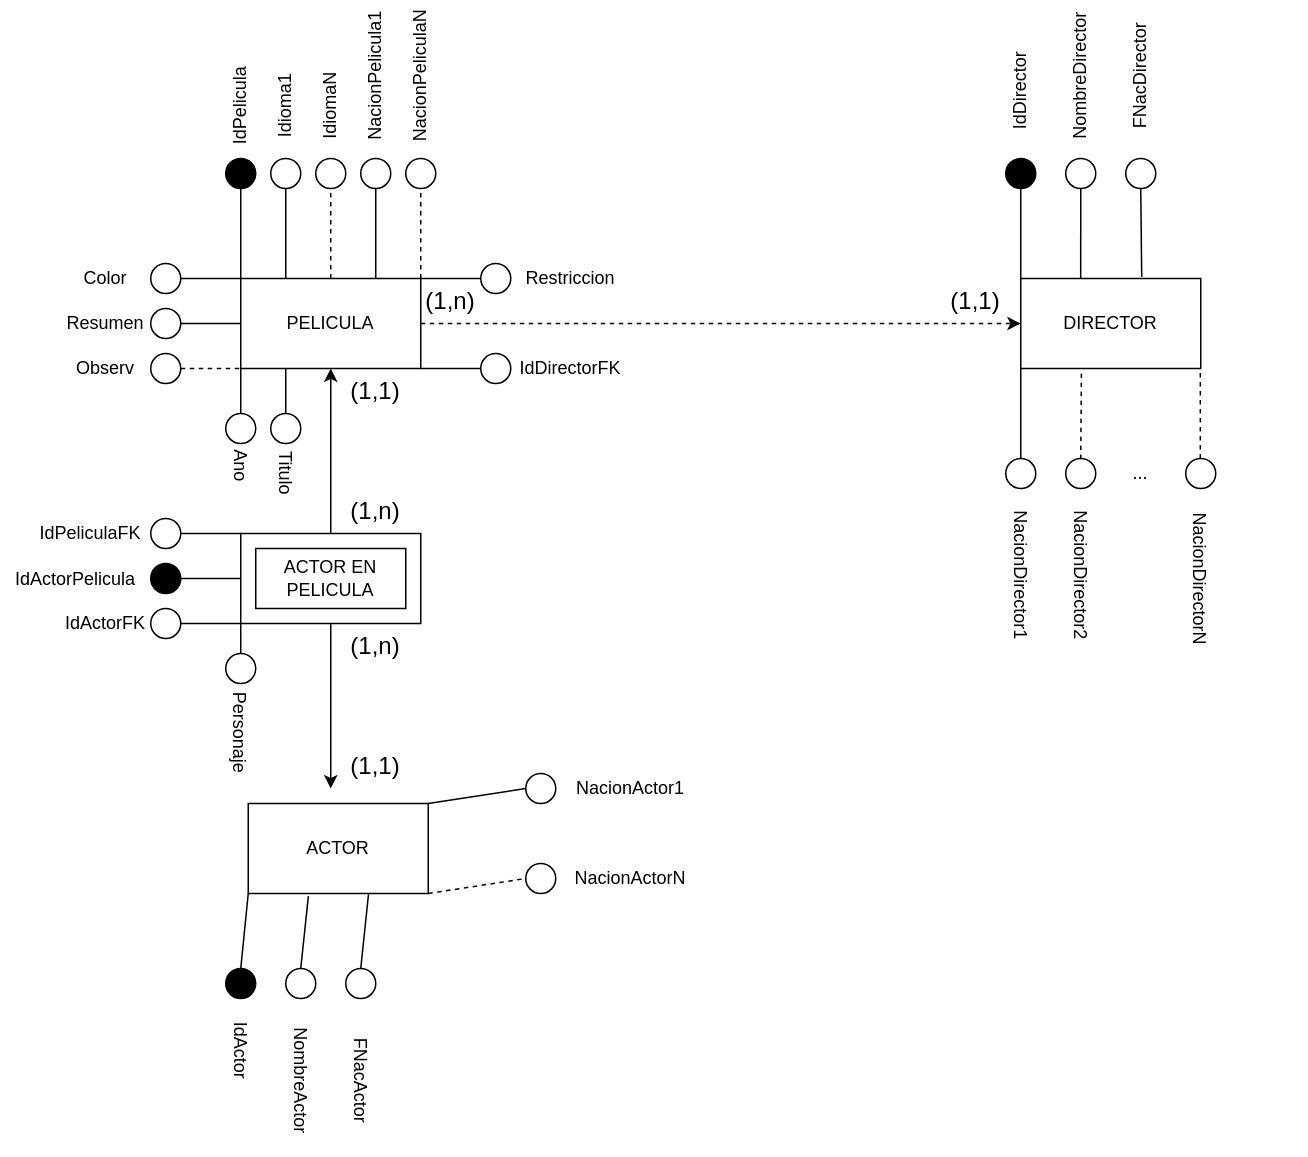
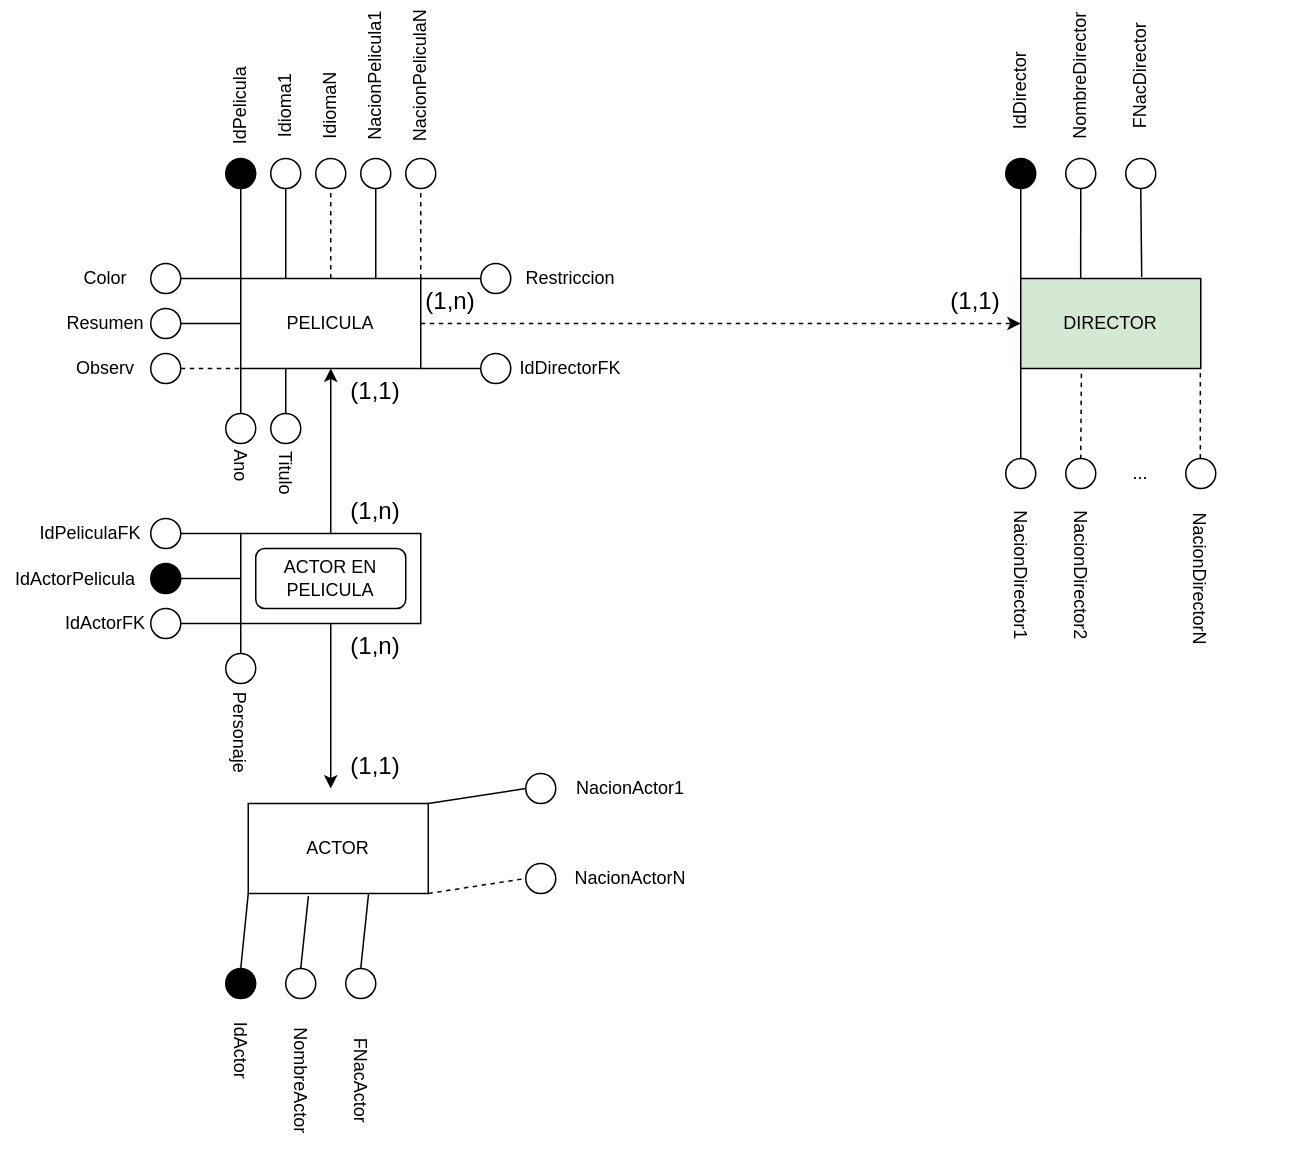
- <mxCell id="4" value="DIRECTOR" style="rounded=0;whiteSpace=wrap;html=1;" parent="1" vertex="1"><mxGeometry x="680" y="170" width="120" height="60" as="geometry" /></mxCell>
+ <mxCell id="4" value="DIRECTOR" style="rounded=0;whiteSpace=wrap;html=1;fillColor=#d5e8d4;" parent="1" vertex="1"><mxGeometry x="680" y="170" width="120" height="60" as="geometry" /></mxCell>
- <mxCell id="63" value="ACTOR EN PELICULA" style="rounded=0;whiteSpace=wrap;html=1;" parent="1" vertex="1"><mxGeometry x="170" y="350" width="100" height="40" as="geometry" /></mxCell>
+ <mxCell id="63" value="ACTOR EN PELICULA" style="whiteSpace=wrap;html=1;rounded=1;" parent="1" vertex="1"><mxGeometry x="170" y="350" width="100" height="40" as="geometry" /></mxCell>
